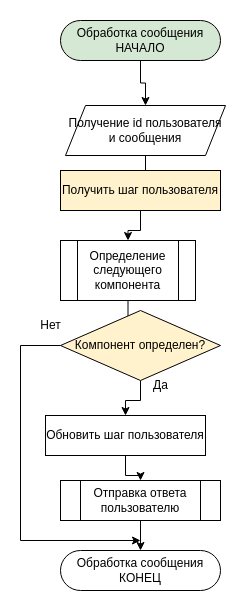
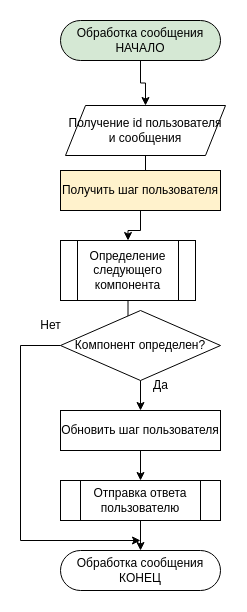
- <mxCell id="10" value="Компонент определен?" style="rhombus;whiteSpace=wrap;html=1;fillColor=#fff2cc;" vertex="1" parent="1"><mxGeometry x="60" y="310" width="160" height="70" as="geometry" /></mxCell>
+ <mxCell id="10" value="Компонент определен?" style="rhombus;whiteSpace=wrap;html=1;" vertex="1" parent="1"><mxGeometry x="60" y="310" width="160" height="70" as="geometry" /></mxCell>
- <mxCell id="12" value="Обновить шаг пользователя" style="rounded=0;whiteSpace=wrap;html=1;" vertex="1" parent="1"><mxGeometry x="45" y="415" width="160" height="40" as="geometry" /></mxCell>
+ <mxCell id="12" value="Обновить шаг пользователя" style="rounded=0;whiteSpace=wrap;html=1;" vertex="1" parent="1"><mxGeometry x="60" y="410" width="160" height="40" as="geometry" /></mxCell>
